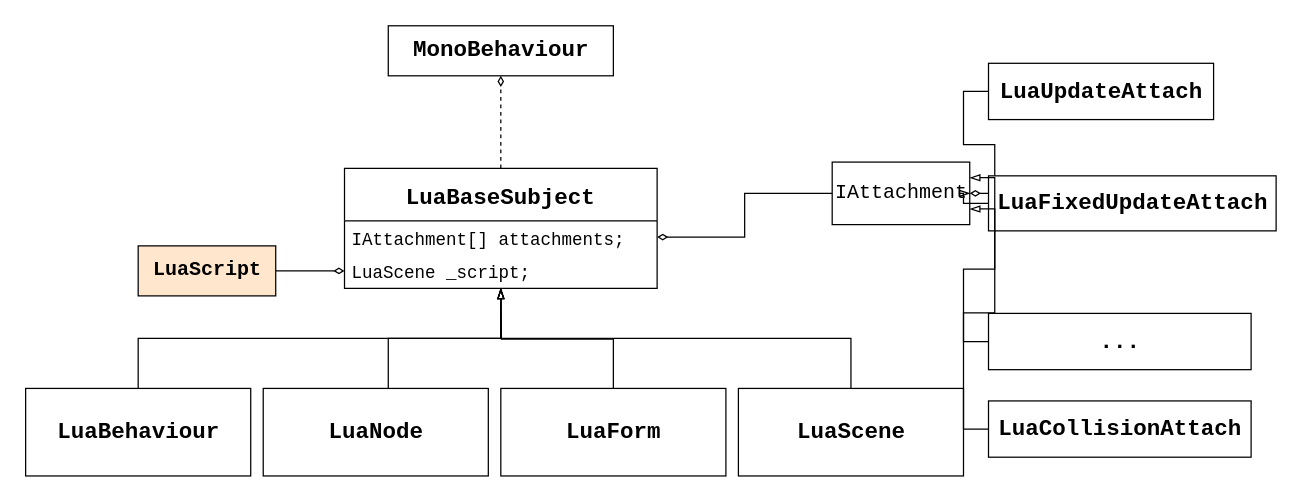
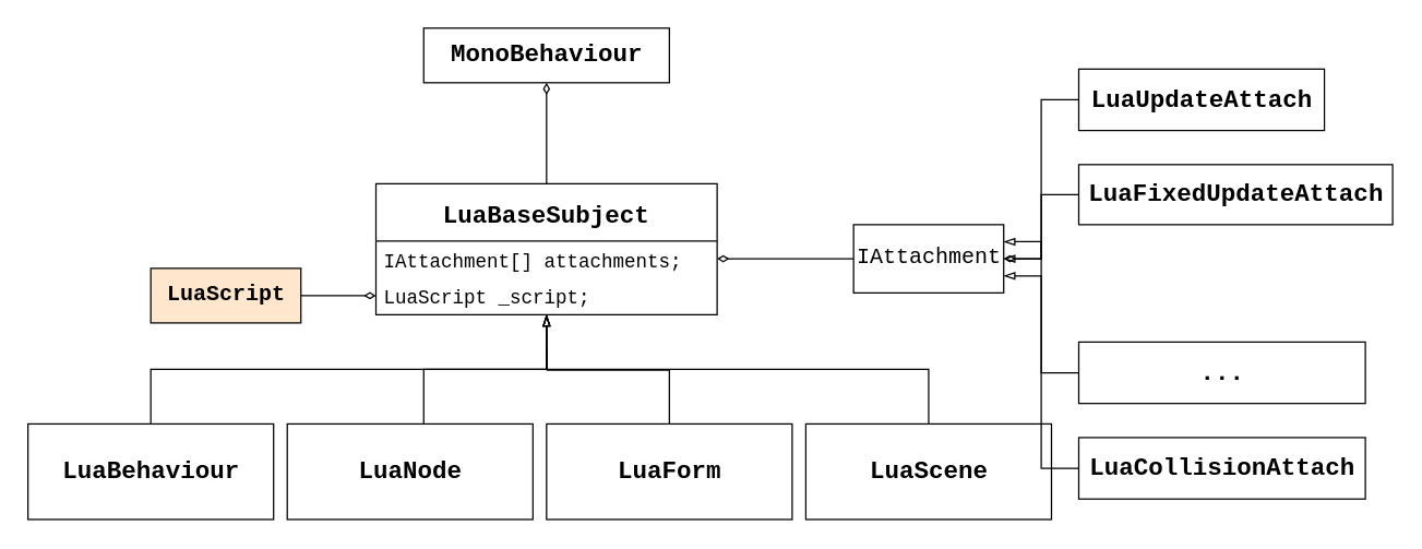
- <mxCell id="15" style="edgeStyle=orthogonalEdgeStyle;rounded=0;orthogonalLoop=1;jettySize=auto;html=1;entryX=0.5;entryY=1;entryDx=0;entryDy=0;endArrow=diamondThin;endFill=0;fontFamily=Courier New;fontSize=14;dashed=1;" edge="1" parent="1" source="16" target="2"><mxGeometry relative="1" as="geometry" /></mxCell>
+ <mxCell id="15" style="edgeStyle=orthogonalEdgeStyle;rounded=0;orthogonalLoop=1;jettySize=auto;html=1;entryX=0.5;entryY=1;entryDx=0;entryDy=0;endArrow=diamondThin;endFill=0;fontFamily=Courier New;fontSize=14;" edge="1" parent="1" source="16" target="2"><mxGeometry relative="1" as="geometry" /></mxCell>
- <mxCell id="14" value="IAttachment&lt;br&gt;" style="html=1;fontFamily=Courier New;fontSize=16;" vertex="1" parent="1"><mxGeometry x="665" y="129" width="110" height="50" as="geometry" /></mxCell>
+ <mxCell id="14" value="IAttachment&lt;br&gt;" style="html=1;fontFamily=Courier New;fontSize=16;" vertex="1" parent="1"><mxGeometry x="625" y="164" width="110" height="50" as="geometry" /></mxCell>
- <mxCell id="22" value="LuaFixedUpdateAttach&lt;br style=&quot;font-size: 18px&quot;&gt;" style="html=1;fontFamily=Courier New;fontStyle=1;fontSize=18;" vertex="1" parent="1"><mxGeometry x="790" y="140" width="230" height="44" as="geometry" /></mxCell>
+ <mxCell id="22" value="LuaFixedUpdateAttach&lt;br style=&quot;font-size: 18px&quot;&gt;" style="html=1;fontFamily=Courier New;fontStyle=1;fontSize=18;" vertex="1" parent="1"><mxGeometry x="790" y="120" width="230" height="44" as="geometry" /></mxCell>
- <mxCell id="18" value="LuaScene _script;" style="text;strokeColor=none;fillColor=none;align=left;verticalAlign=top;spacingLeft=4;spacingRight=4;overflow=hidden;rotatable=0;points=[[0,0.5],[1,0.5]];portConstraint=eastwest;fontFamily=Courier New;fontSize=14;" vertex="1" parent="16"><mxGeometry y="68" width="250" height="28" as="geometry" /></mxCell>
+ <mxCell id="18" value="LuaScript _script;" style="text;strokeColor=none;fillColor=none;align=left;verticalAlign=top;spacingLeft=4;spacingRight=4;overflow=hidden;rotatable=0;points=[[0,0.5],[1,0.5]];portConstraint=eastwest;fontFamily=Courier New;fontSize=14;" vertex="1" parent="16"><mxGeometry y="68" width="250" height="28" as="geometry" /></mxCell>
